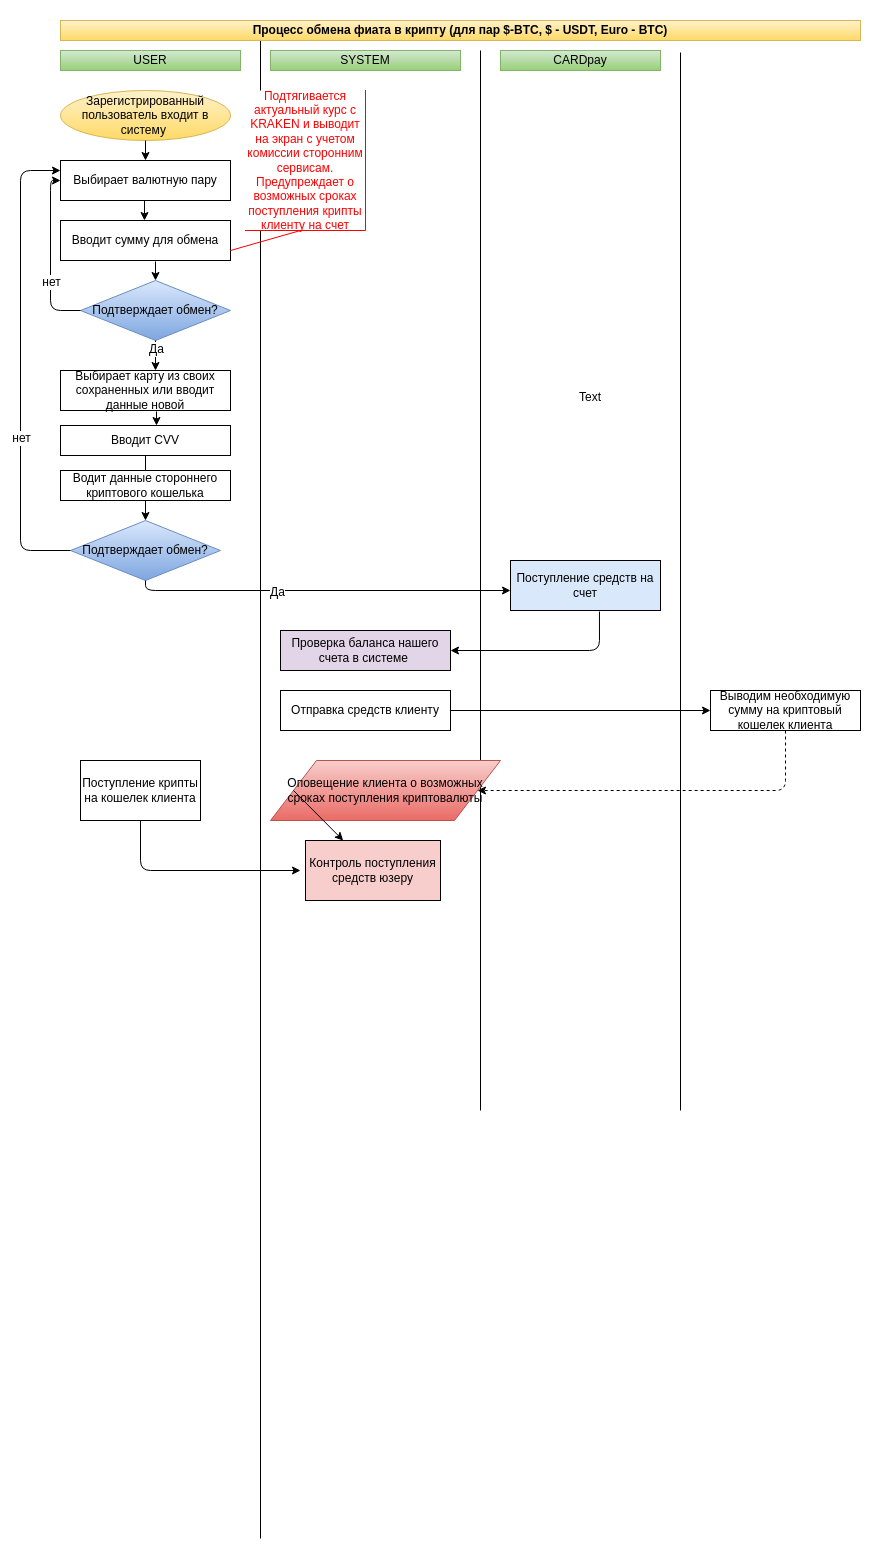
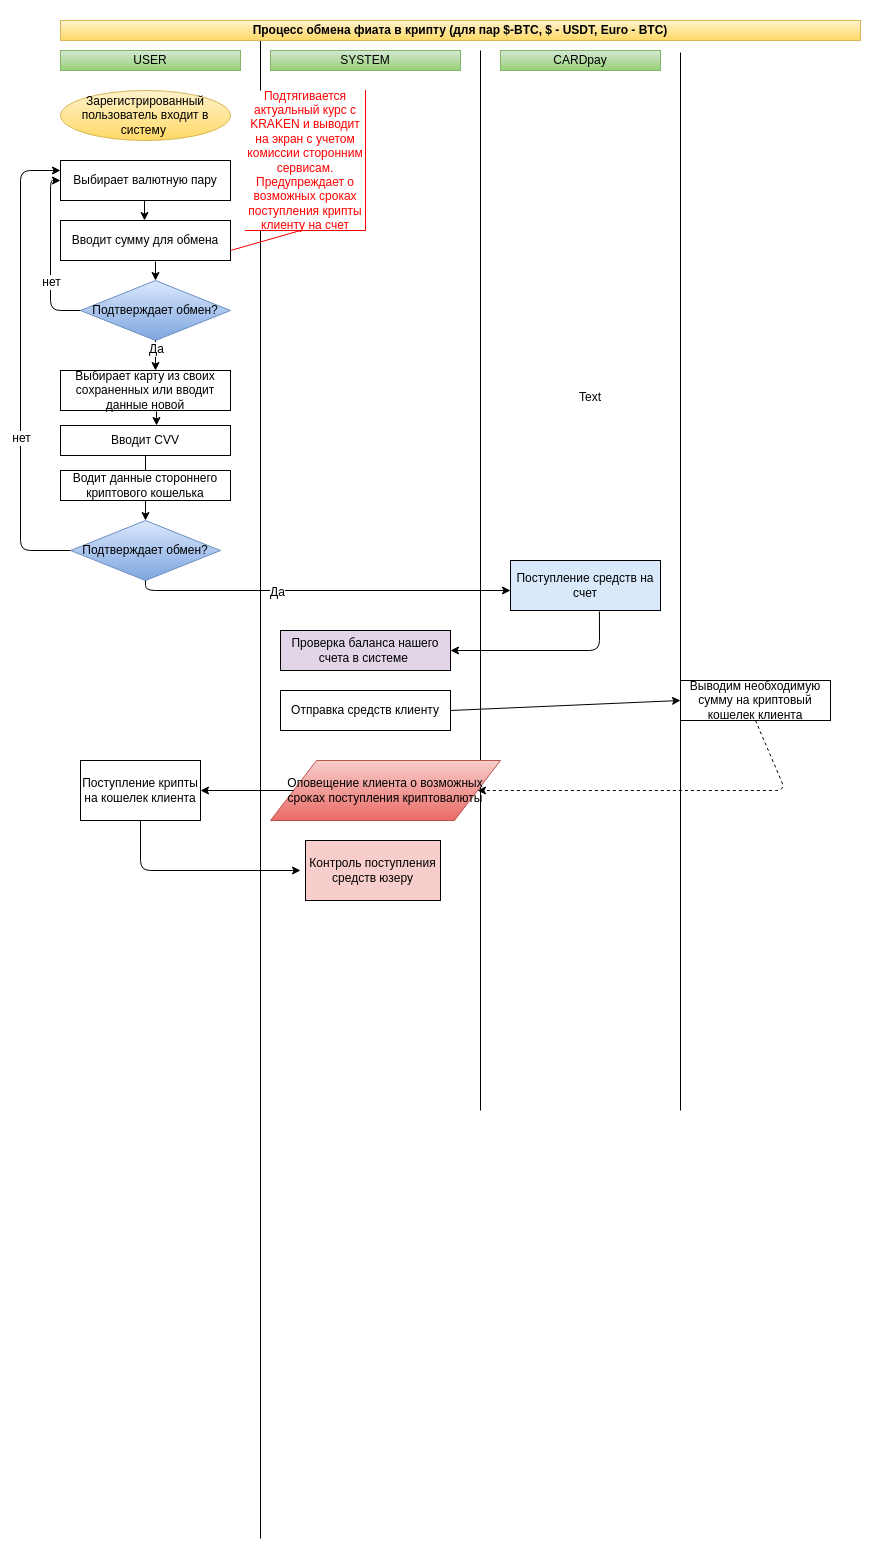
- <mxCell id="11" value="" style="endArrow=classic;html=1;exitX=0.5;exitY=1;exitDx=0;exitDy=0;entryX=0.5;entryY=0;entryDx=0;entryDy=0;entryPerimeter=0;" edge="1" parent="1" source="3" target="10"><mxGeometry width="50" height="50" relative="1" as="geometry"><mxPoint x="140" y="370" as="sourcePoint" /><mxPoint x="180" y="310" as="targetPoint" /></mxGeometry></mxCell>
- <mxCell id="37" value="Выводим необходимую сумму на криптовый кошелек клиента" style="rounded=0;whiteSpace=wrap;html=1;strokeColor=#000000;fontColor=#000000;" vertex="1" parent="1"><mxGeometry x="710" y="690" width="150" height="40" as="geometry" /></mxCell>
+ <mxCell id="37" value="Выводим необходимую сумму на криптовый кошелек клиента" style="rounded=0;whiteSpace=wrap;html=1;strokeColor=#000000;fontColor=#000000;" vertex="1" parent="1"><mxGeometry x="680" y="680" width="150" height="40" as="geometry" /></mxCell>
- <mxCell id="42" value="" style="endArrow=classic;html=1;strokeColor=#000000;fontColor=#000000;exitX=0;exitY=0.5;exitDx=0;exitDy=0;" edge="1" parent="1" source="41" target="43"><mxGeometry width="50" height="50" relative="1" as="geometry"><mxPoint x="10" y="990" as="sourcePoint" /><mxPoint x="210" y="800" as="targetPoint" /></mxGeometry></mxCell>
+ <mxCell id="42" value="" style="endArrow=classic;html=1;strokeColor=#000000;fontColor=#000000;exitX=0;exitY=0.5;exitDx=0;exitDy=0;entryX=1;entryY=0.5;entryDx=0;entryDy=0;" edge="1" parent="1" source="41" target="39"><mxGeometry width="50" height="50" relative="1" as="geometry"><mxPoint x="10" y="990" as="sourcePoint" /><mxPoint x="210" y="800" as="targetPoint" /></mxGeometry></mxCell>
